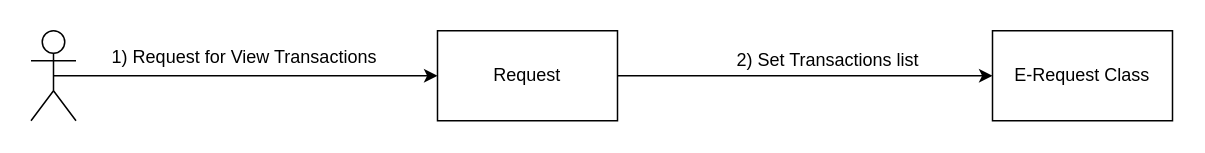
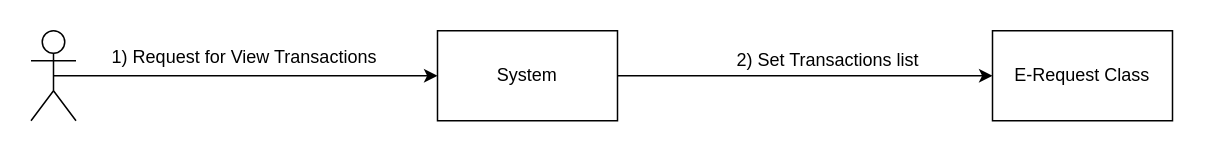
- <mxCell id="5" value="Request" style="rounded=0;whiteSpace=wrap;html=1;" vertex="1" parent="1"><mxGeometry x="291" y="20" width="120" height="60" as="geometry" /></mxCell>
+ <mxCell id="5" value="System" style="rounded=0;whiteSpace=wrap;html=1;" vertex="1" parent="1"><mxGeometry x="291" y="20" width="120" height="60" as="geometry" /></mxCell>
